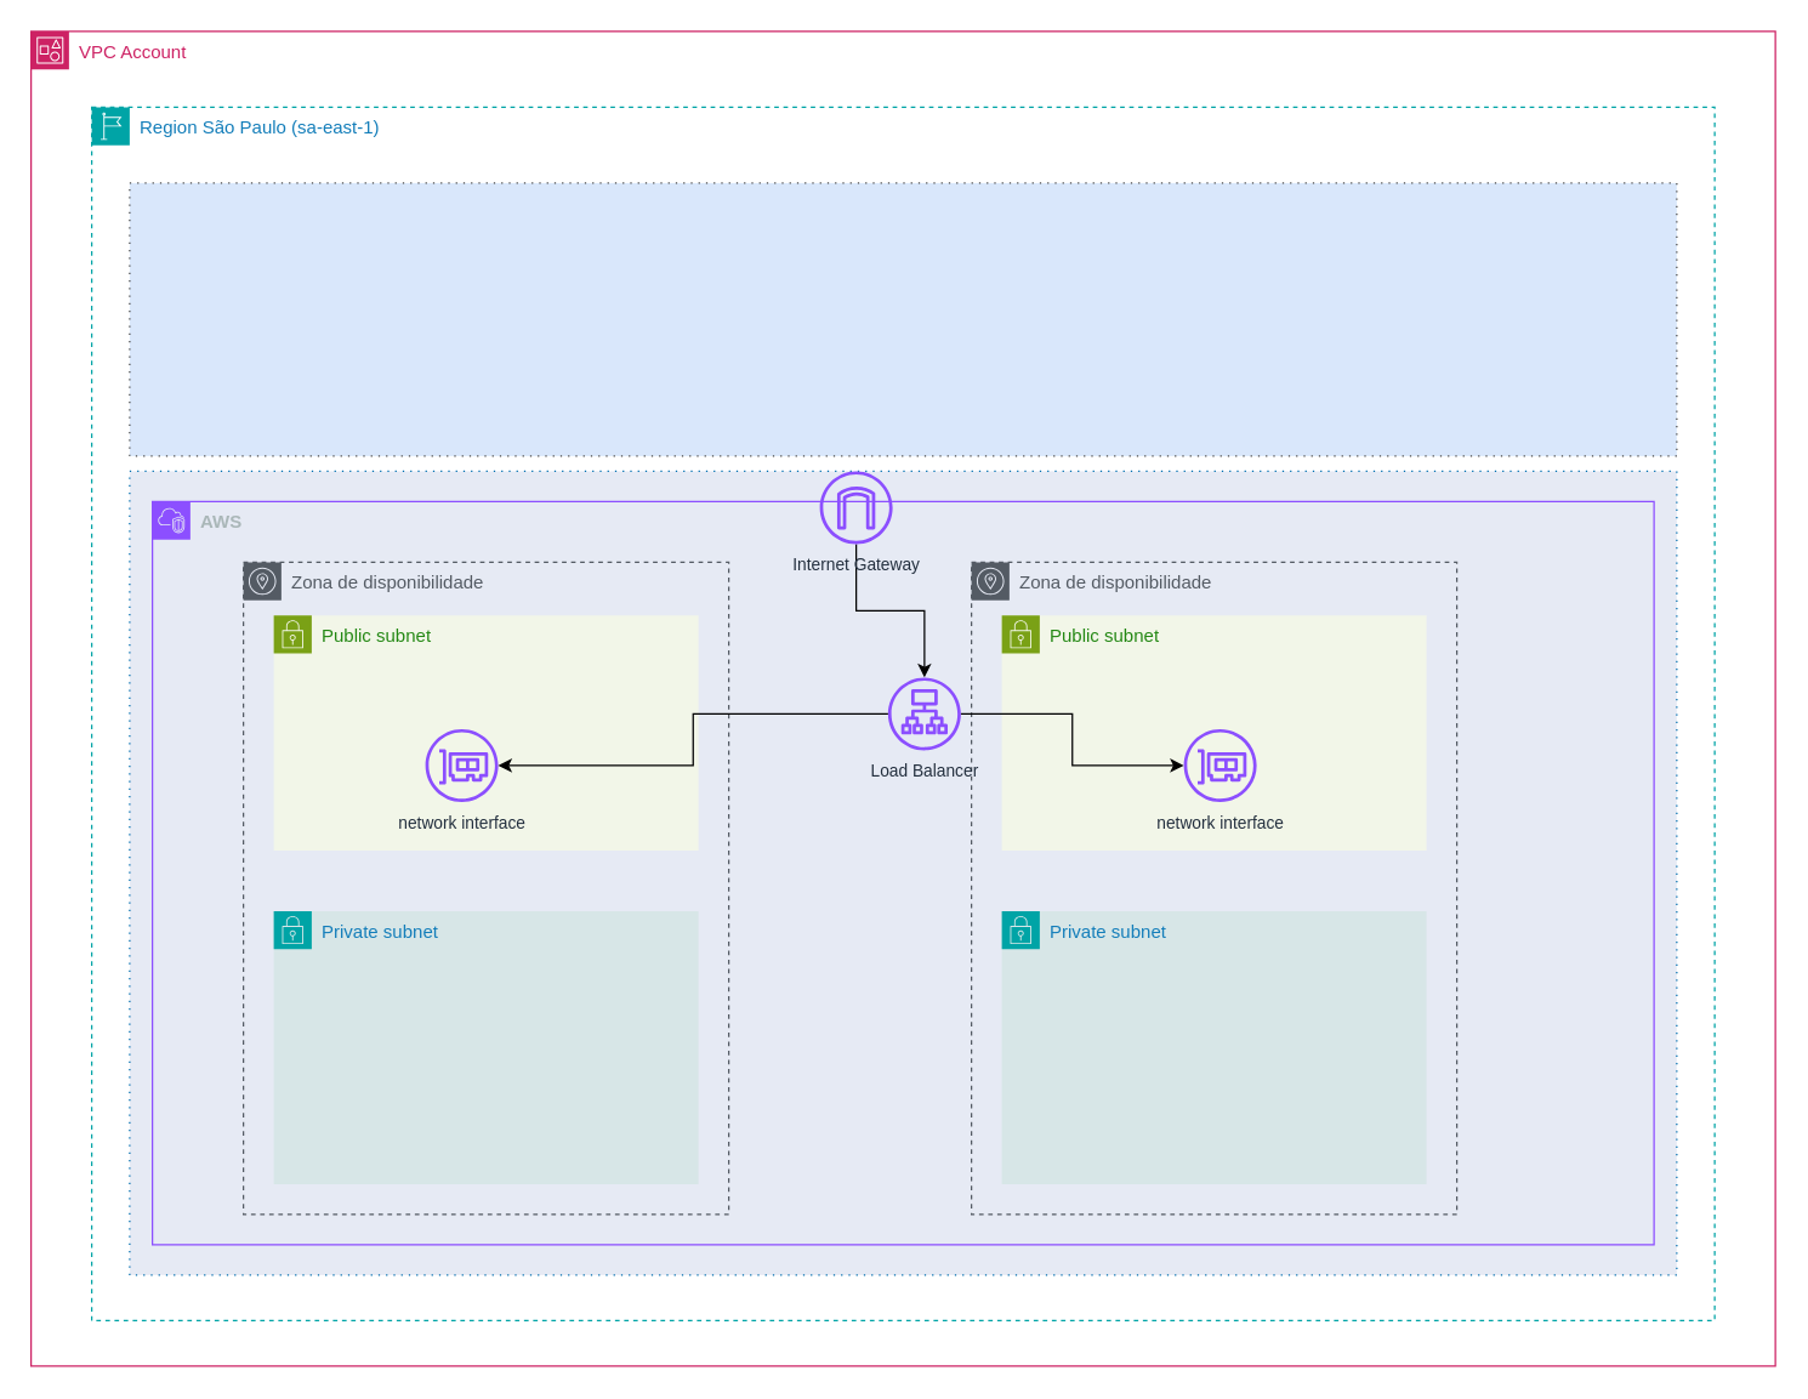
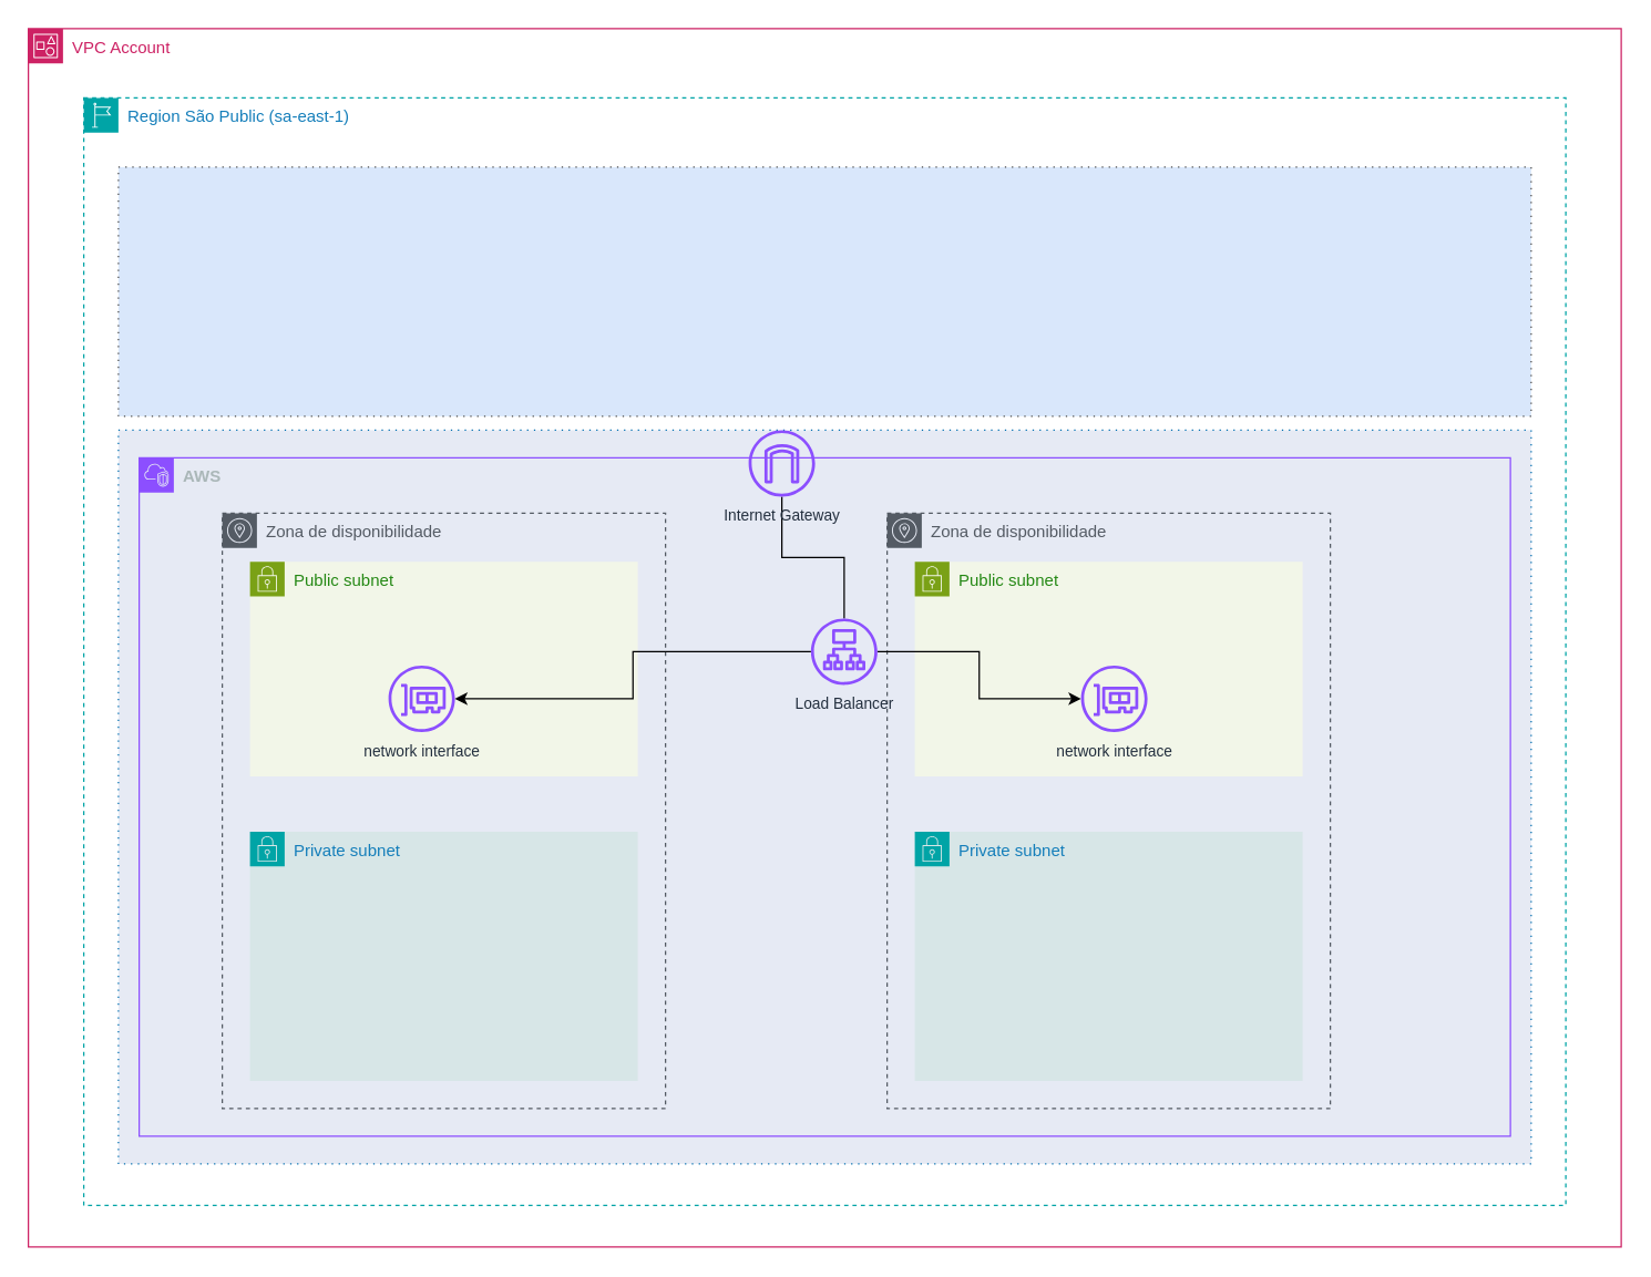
- <mxCell id="3" value="Region São Paulo (sa-east-1)" style="points=[[0,0],[0.25,0],[0.5,0],[0.75,0],[1,0],[1,0.25],[1,0.5],[1,0.75],[1,1],[0.75,1],[0.5,1],[0.25,1],[0,1],[0,0.75],[0,0.5],[0,0.25]];outlineConnect=0;gradientColor=none;html=1;whiteSpace=wrap;fontSize=12;fontStyle=0;container=1;pointerEvents=0;collapsible=0;recursiveResize=0;shape=mxgraph.aws4.group;grIcon=mxgraph.aws4.group_region;strokeColor=#00A4A6;fillColor=none;verticalAlign=top;align=left;spacingLeft=30;fontColor=#147EBA;dashed=1;" parent="1" vertex="1"><mxGeometry x="60" y="70" width="1070" height="800" as="geometry" /></mxCell>
+ <mxCell id="3" value="Region São Public (sa-east-1)" style="points=[[0,0],[0.25,0],[0.5,0],[0.75,0],[1,0],[1,0.25],[1,0.5],[1,0.75],[1,1],[0.75,1],[0.5,1],[0.25,1],[0,1],[0,0.75],[0,0.5],[0,0.25]];outlineConnect=0;gradientColor=none;html=1;whiteSpace=wrap;fontSize=12;fontStyle=0;container=1;pointerEvents=0;collapsible=0;recursiveResize=0;shape=mxgraph.aws4.group;grIcon=mxgraph.aws4.group_region;strokeColor=#00A4A6;fillColor=none;verticalAlign=top;align=left;spacingLeft=30;fontColor=#147EBA;dashed=1;" parent="1" vertex="1"><mxGeometry x="60" y="70" width="1070" height="800" as="geometry" /></mxCell>
- <mxCell id="14" style="edgeStyle=orthogonalEdgeStyle;rounded=0;orthogonalLoop=1;jettySize=auto;html=1;" edge="1" parent="13" source="15" target="17"><mxGeometry relative="1" as="geometry" /></mxCell>
+ <mxCell id="14" style="edgeStyle=orthogonalEdgeStyle;rounded=0;orthogonalLoop=1;jettySize=auto;html=1;endArrow=none;" edge="1" parent="13" source="15" target="17"><mxGeometry relative="1" as="geometry" /></mxCell>
